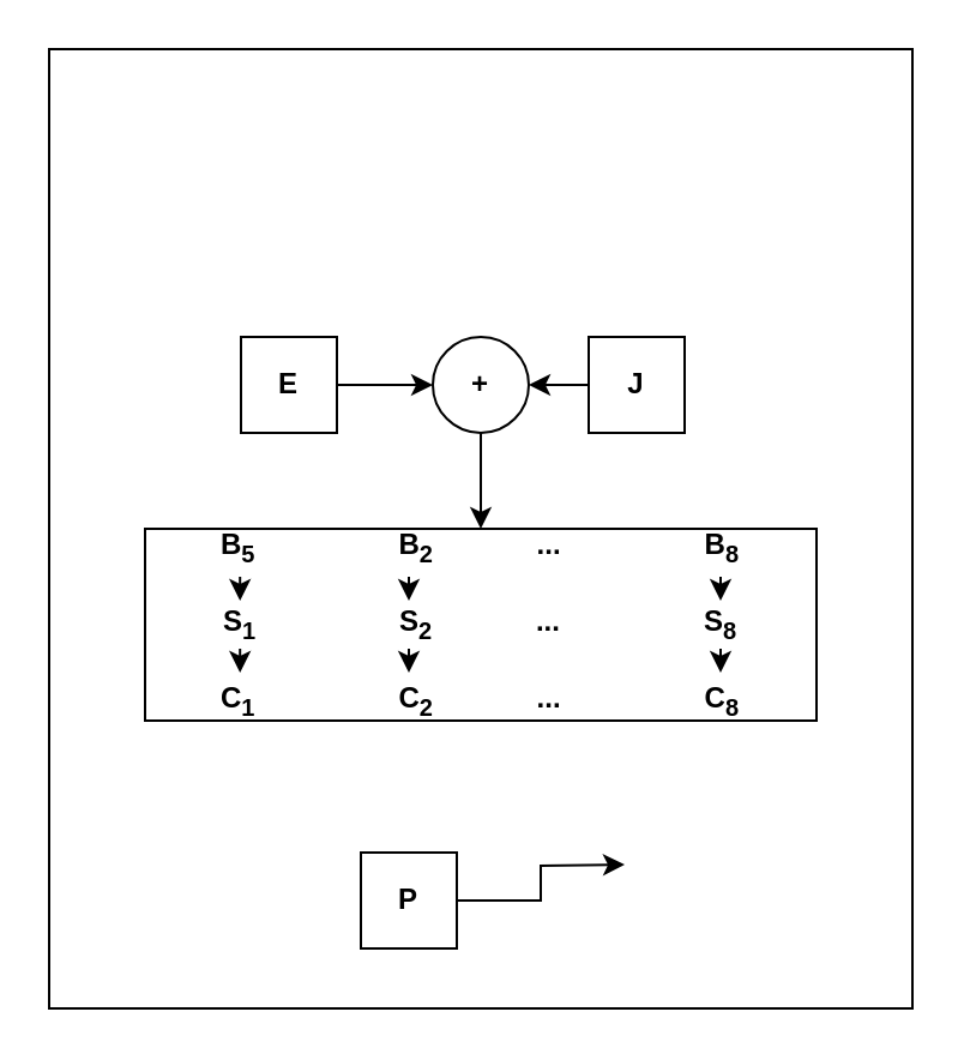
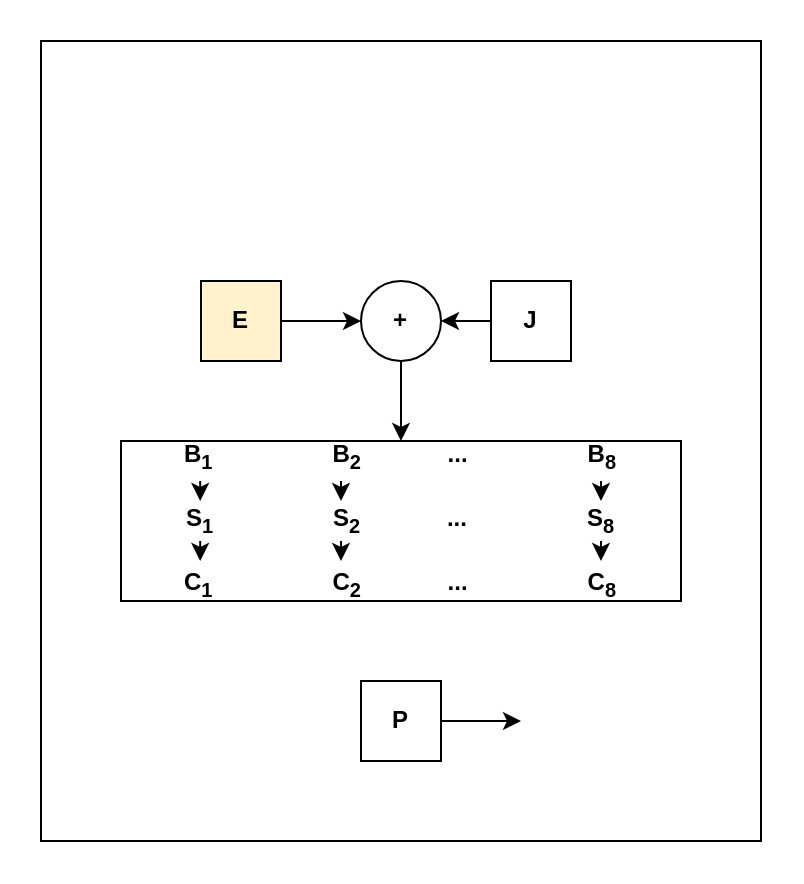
- <mxCell id="4" value="E" style="rounded=0;whiteSpace=wrap;html=1;fontStyle=1" vertex="1" parent="1"><mxGeometry x="100" y="140" width="40" height="40" as="geometry" /></mxCell>
+ <mxCell id="4" value="E" style="rounded=0;whiteSpace=wrap;html=1;fontStyle=1;fillColor=#fff2cc;" vertex="1" parent="1"><mxGeometry x="100" y="140" width="40" height="40" as="geometry" /></mxCell>
- <mxCell id="7" value="&lt;div&gt;B&lt;sub&gt;5&lt;/sub&gt;&amp;nbsp;&amp;nbsp;&amp;nbsp;&amp;nbsp;&amp;nbsp; &amp;nbsp; &amp;nbsp; &amp;nbsp; &amp;nbsp; &amp;nbsp; &amp;nbsp; B&lt;sub&gt;2&lt;/sub&gt; &amp;nbsp; &amp;nbsp; &amp;nbsp;&amp;nbsp;&amp;nbsp;&amp;nbsp;&amp;nbsp;&amp;nbsp;&amp;nbsp; ... &amp;nbsp; &amp;nbsp; &amp;nbsp; &amp;nbsp; &amp;nbsp; &amp;nbsp; &amp;nbsp; &amp;nbsp;&amp;nbsp; B&lt;sub&gt;8&lt;/sub&gt;&lt;br&gt;&lt;/div&gt;&lt;div&gt;&lt;br&gt;&lt;/div&gt;&lt;div&gt;S&lt;sub&gt;1&lt;/sub&gt;&amp;nbsp;&amp;nbsp;&amp;nbsp;&amp;nbsp;&amp;nbsp; &amp;nbsp; &amp;nbsp; &amp;nbsp; &amp;nbsp; &amp;nbsp; &amp;nbsp; S&lt;sub&gt;2&lt;/sub&gt; &amp;nbsp; &amp;nbsp; &amp;nbsp;&amp;nbsp;&amp;nbsp;&amp;nbsp;&amp;nbsp;&amp;nbsp;&amp;nbsp; ... &amp;nbsp; &amp;nbsp; &amp;nbsp; &amp;nbsp; &amp;nbsp; &amp;nbsp; &amp;nbsp; &amp;nbsp;&amp;nbsp; S&lt;sub&gt;8&lt;/sub&gt;&lt;/div&gt;&lt;div&gt;&lt;br&gt;&lt;/div&gt;&lt;div&gt;C&lt;sub&gt;1&lt;/sub&gt;&amp;nbsp;&amp;nbsp;&amp;nbsp;&amp;nbsp;&amp;nbsp; &amp;nbsp; &amp;nbsp; &amp;nbsp; &amp;nbsp; &amp;nbsp; &amp;nbsp; C&lt;sub&gt;2&lt;/sub&gt; &amp;nbsp; &amp;nbsp; &amp;nbsp;&amp;nbsp;&amp;nbsp;&amp;nbsp;&amp;nbsp;&amp;nbsp;&amp;nbsp; ... &amp;nbsp; &amp;nbsp; &amp;nbsp; &amp;nbsp; &amp;nbsp; &amp;nbsp; &amp;nbsp; &amp;nbsp;&amp;nbsp; C&lt;sub&gt;8&lt;/sub&gt;&lt;/div&gt;" style="rounded=0;whiteSpace=wrap;html=1;fontStyle=1" vertex="1" parent="1"><mxGeometry y="220" width="280" height="80" as="geometry" x="60" /></mxCell>
+ <mxCell id="7" value="&lt;div&gt;B&lt;sub&gt;1&lt;/sub&gt;&amp;nbsp;&amp;nbsp;&amp;nbsp;&amp;nbsp;&amp;nbsp; &amp;nbsp; &amp;nbsp; &amp;nbsp; &amp;nbsp; &amp;nbsp; &amp;nbsp; B&lt;sub&gt;2&lt;/sub&gt; &amp;nbsp; &amp;nbsp; &amp;nbsp;&amp;nbsp;&amp;nbsp;&amp;nbsp;&amp;nbsp;&amp;nbsp;&amp;nbsp; ... &amp;nbsp; &amp;nbsp; &amp;nbsp; &amp;nbsp; &amp;nbsp; &amp;nbsp; &amp;nbsp; &amp;nbsp;&amp;nbsp; B&lt;sub&gt;8&lt;/sub&gt;&lt;br&gt;&lt;/div&gt;&lt;div&gt;&lt;br&gt;&lt;/div&gt;&lt;div&gt;S&lt;sub&gt;1&lt;/sub&gt;&amp;nbsp;&amp;nbsp;&amp;nbsp;&amp;nbsp;&amp;nbsp; &amp;nbsp; &amp;nbsp; &amp;nbsp; &amp;nbsp; &amp;nbsp; &amp;nbsp; S&lt;sub&gt;2&lt;/sub&gt; &amp;nbsp; &amp;nbsp; &amp;nbsp;&amp;nbsp;&amp;nbsp;&amp;nbsp;&amp;nbsp;&amp;nbsp;&amp;nbsp; ... &amp;nbsp; &amp;nbsp; &amp;nbsp; &amp;nbsp; &amp;nbsp; &amp;nbsp; &amp;nbsp; &amp;nbsp;&amp;nbsp; S&lt;sub&gt;8&lt;/sub&gt;&lt;/div&gt;&lt;div&gt;&lt;br&gt;&lt;/div&gt;&lt;div&gt;C&lt;sub&gt;1&lt;/sub&gt;&amp;nbsp;&amp;nbsp;&amp;nbsp;&amp;nbsp;&amp;nbsp; &amp;nbsp; &amp;nbsp; &amp;nbsp; &amp;nbsp; &amp;nbsp; &amp;nbsp; C&lt;sub&gt;2&lt;/sub&gt; &amp;nbsp; &amp;nbsp; &amp;nbsp;&amp;nbsp;&amp;nbsp;&amp;nbsp;&amp;nbsp;&amp;nbsp;&amp;nbsp; ... &amp;nbsp; &amp;nbsp; &amp;nbsp; &amp;nbsp; &amp;nbsp; &amp;nbsp; &amp;nbsp; &amp;nbsp;&amp;nbsp; C&lt;sub&gt;8&lt;/sub&gt;&lt;/div&gt;" style="rounded=0;whiteSpace=wrap;html=1;fontStyle=1" vertex="1" parent="1"><mxGeometry y="220" width="280" height="80" as="geometry" x="60" /></mxCell>
- <mxCell id="9" value="P" style="rounded=0;whiteSpace=wrap;html=1;fontStyle=1" vertex="1" parent="1"><mxGeometry x="150" y="355" width="40" height="40" as="geometry" /></mxCell>
+ <mxCell id="9" value="P" style="rounded=0;whiteSpace=wrap;html=1;fontStyle=1" vertex="1" parent="1"><mxGeometry x="180" y="340" width="40" height="40" as="geometry" /></mxCell>
